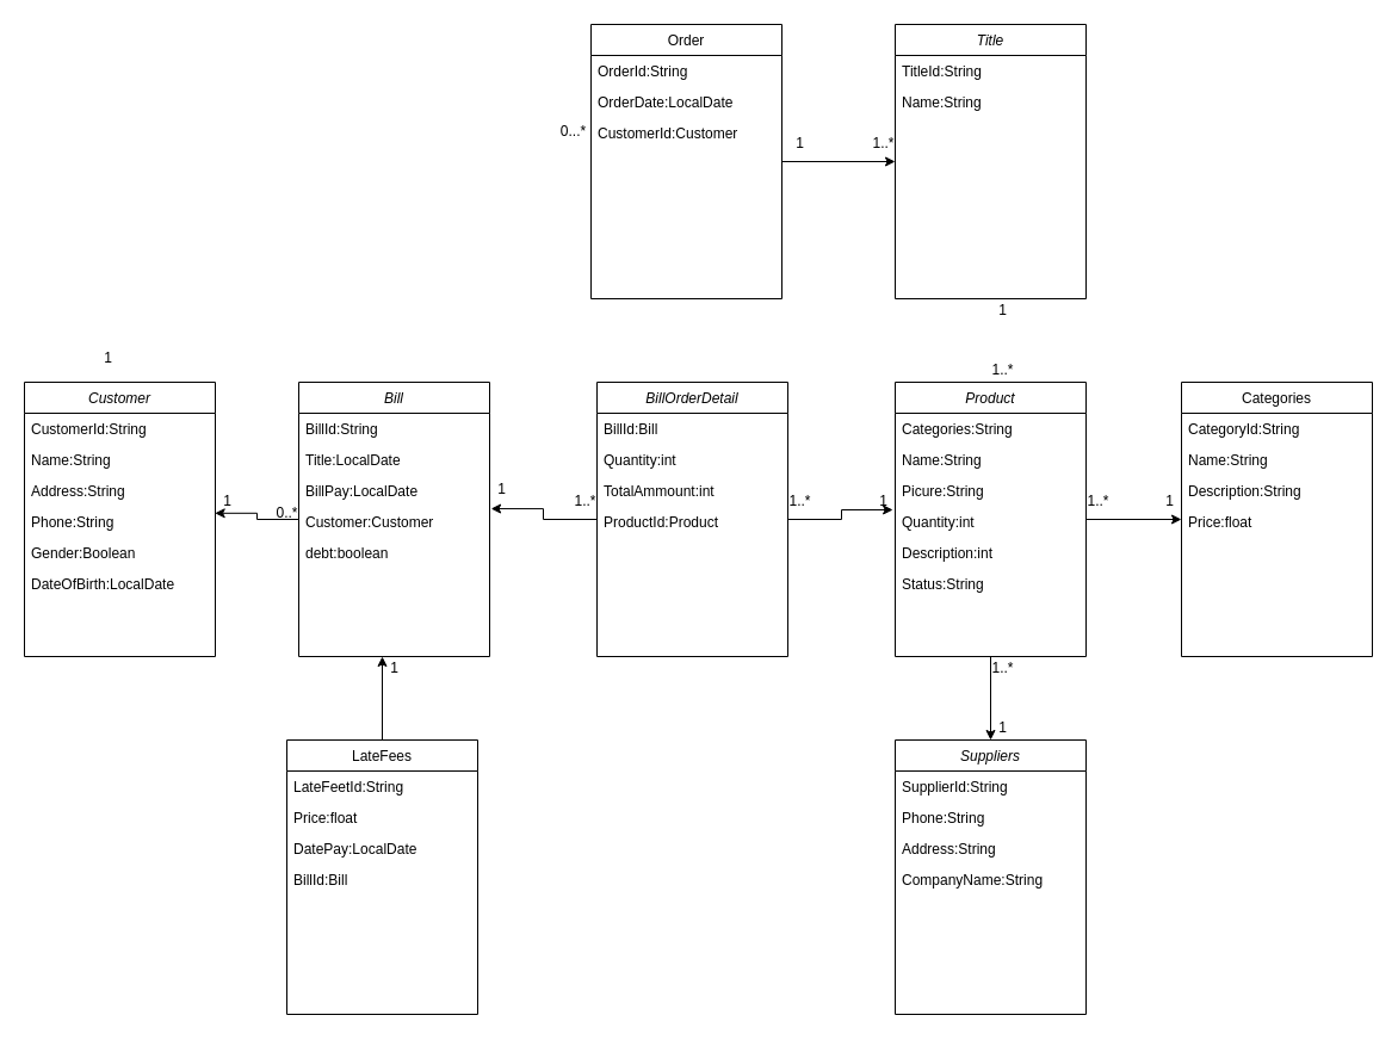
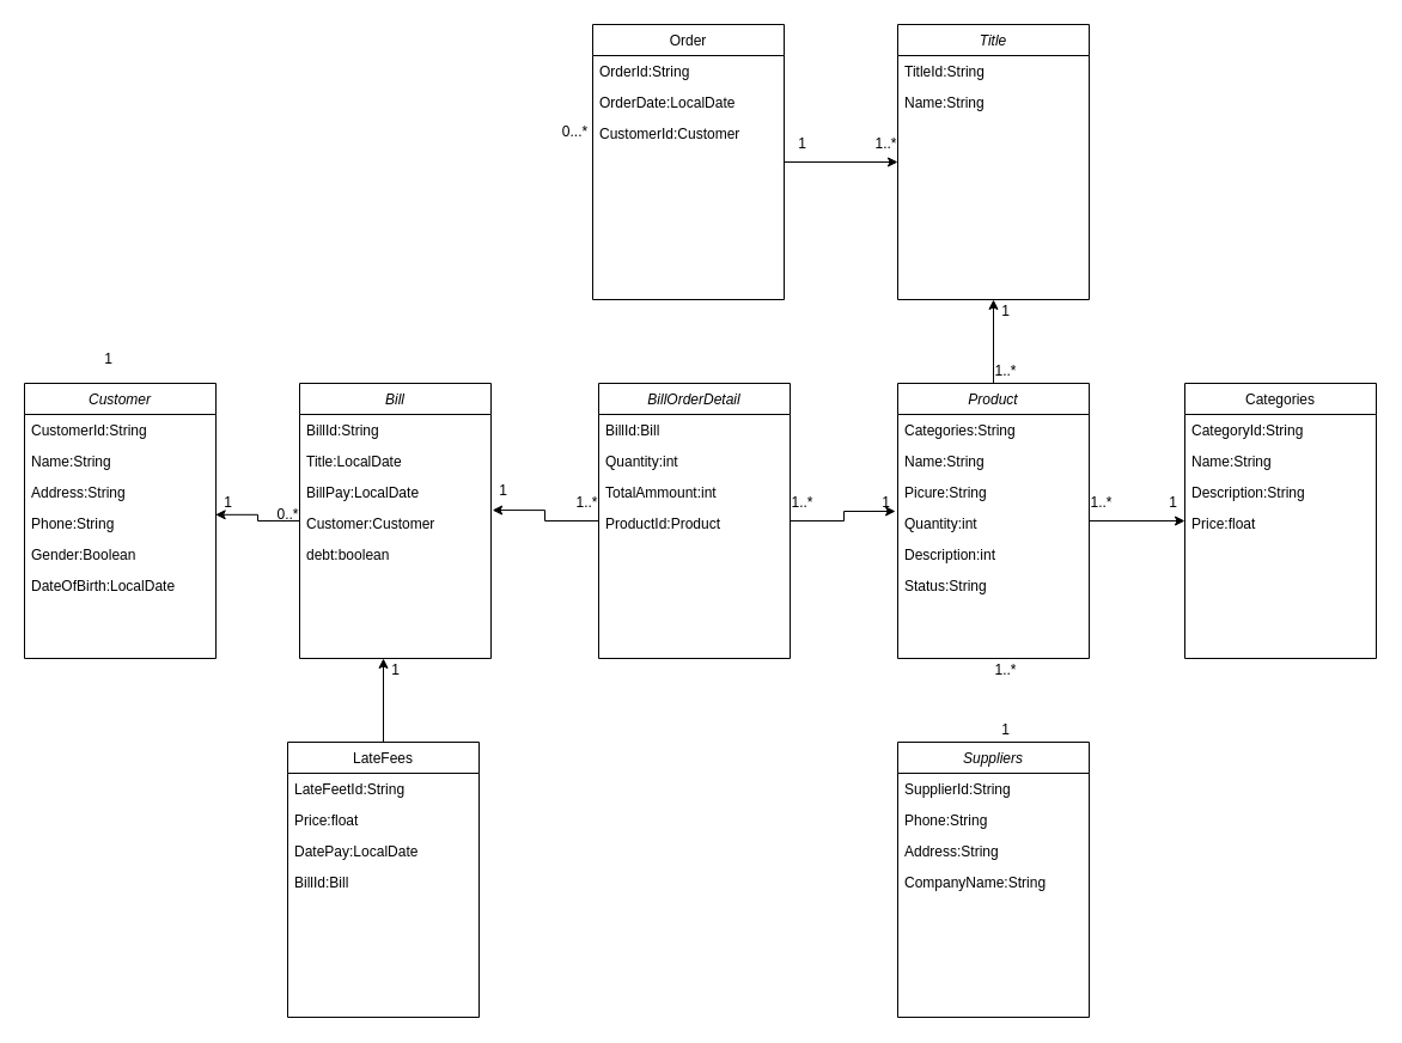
+ <mxCell id="4" style="edgeStyle=orthogonalEdgeStyle;rounded=0;orthogonalLoop=1;jettySize=auto;html=1;entryX=0.5;entryY=1;entryDx=0;entryDy=0;" parent="1" source="5" target="53" edge="1"><mxGeometry relative="1" as="geometry" /></mxCell>
- <mxCell id="2" style="edgeStyle=orthogonalEdgeStyle;rounded=0;orthogonalLoop=1;jettySize=auto;html=1;entryX=0.5;entryY=0;entryDx=0;entryDy=0;" parent="1" source="5" target="17" edge="1"><mxGeometry relative="1" as="geometry" /></mxCell>
